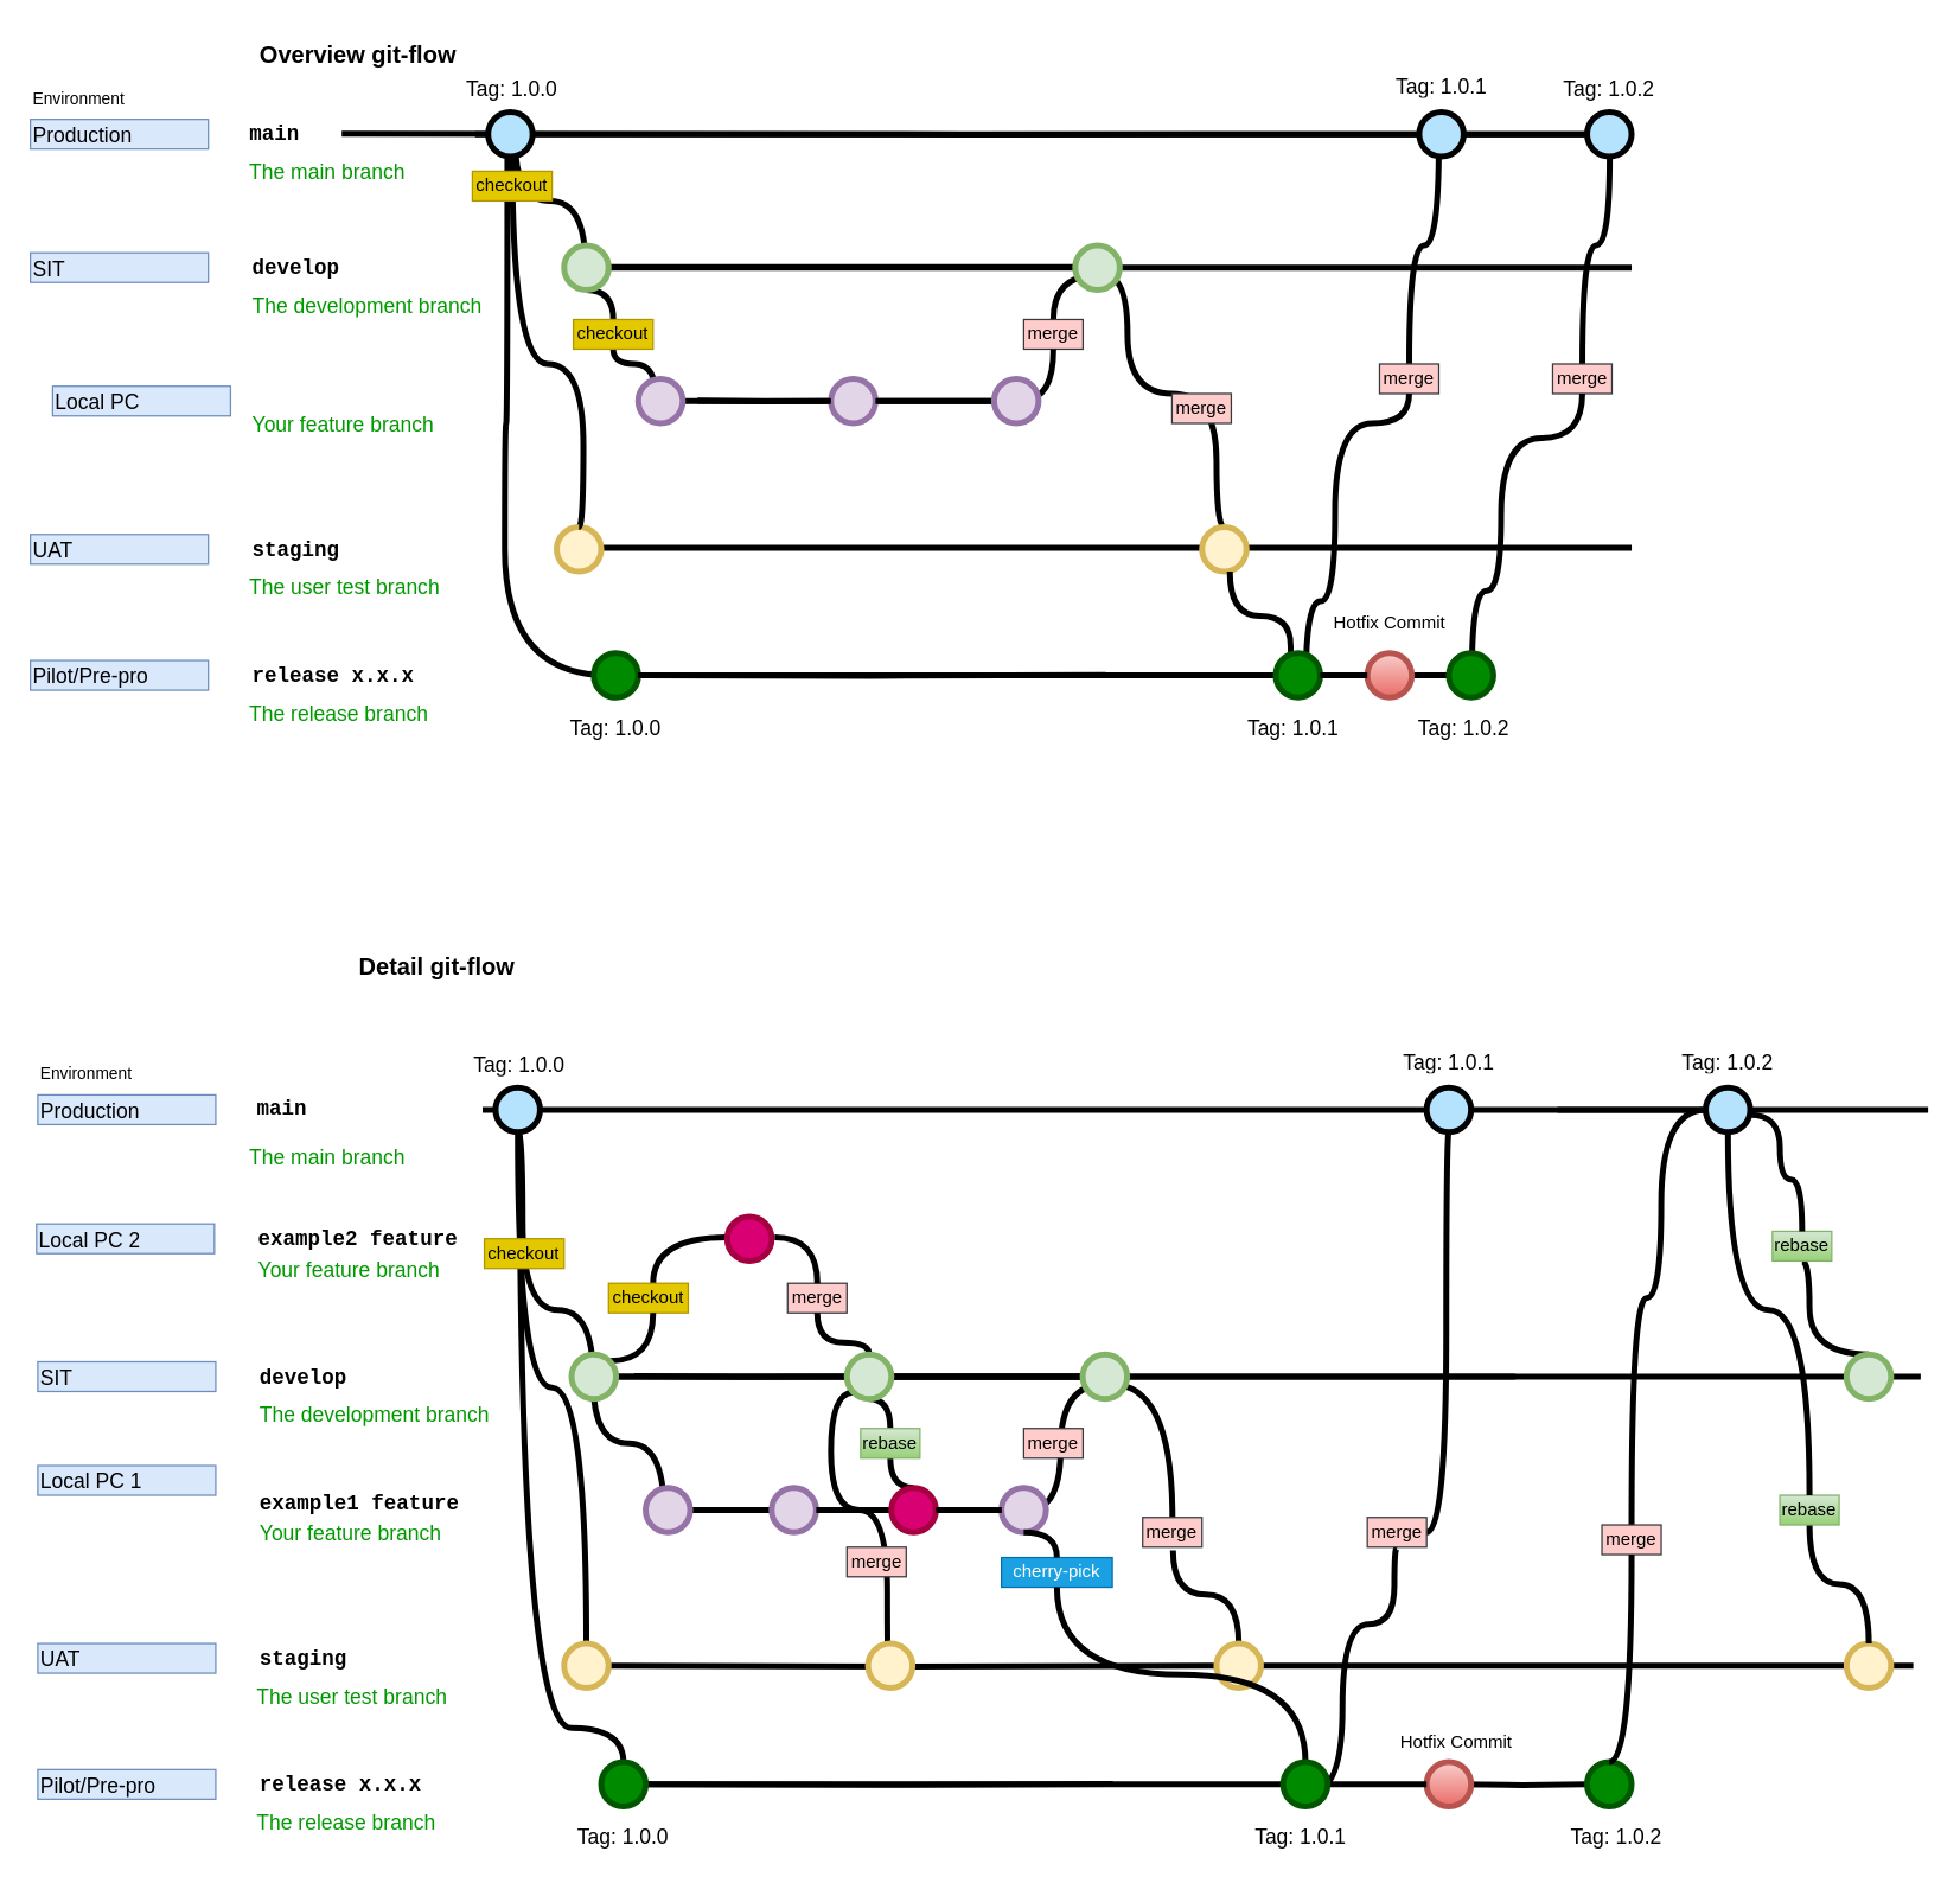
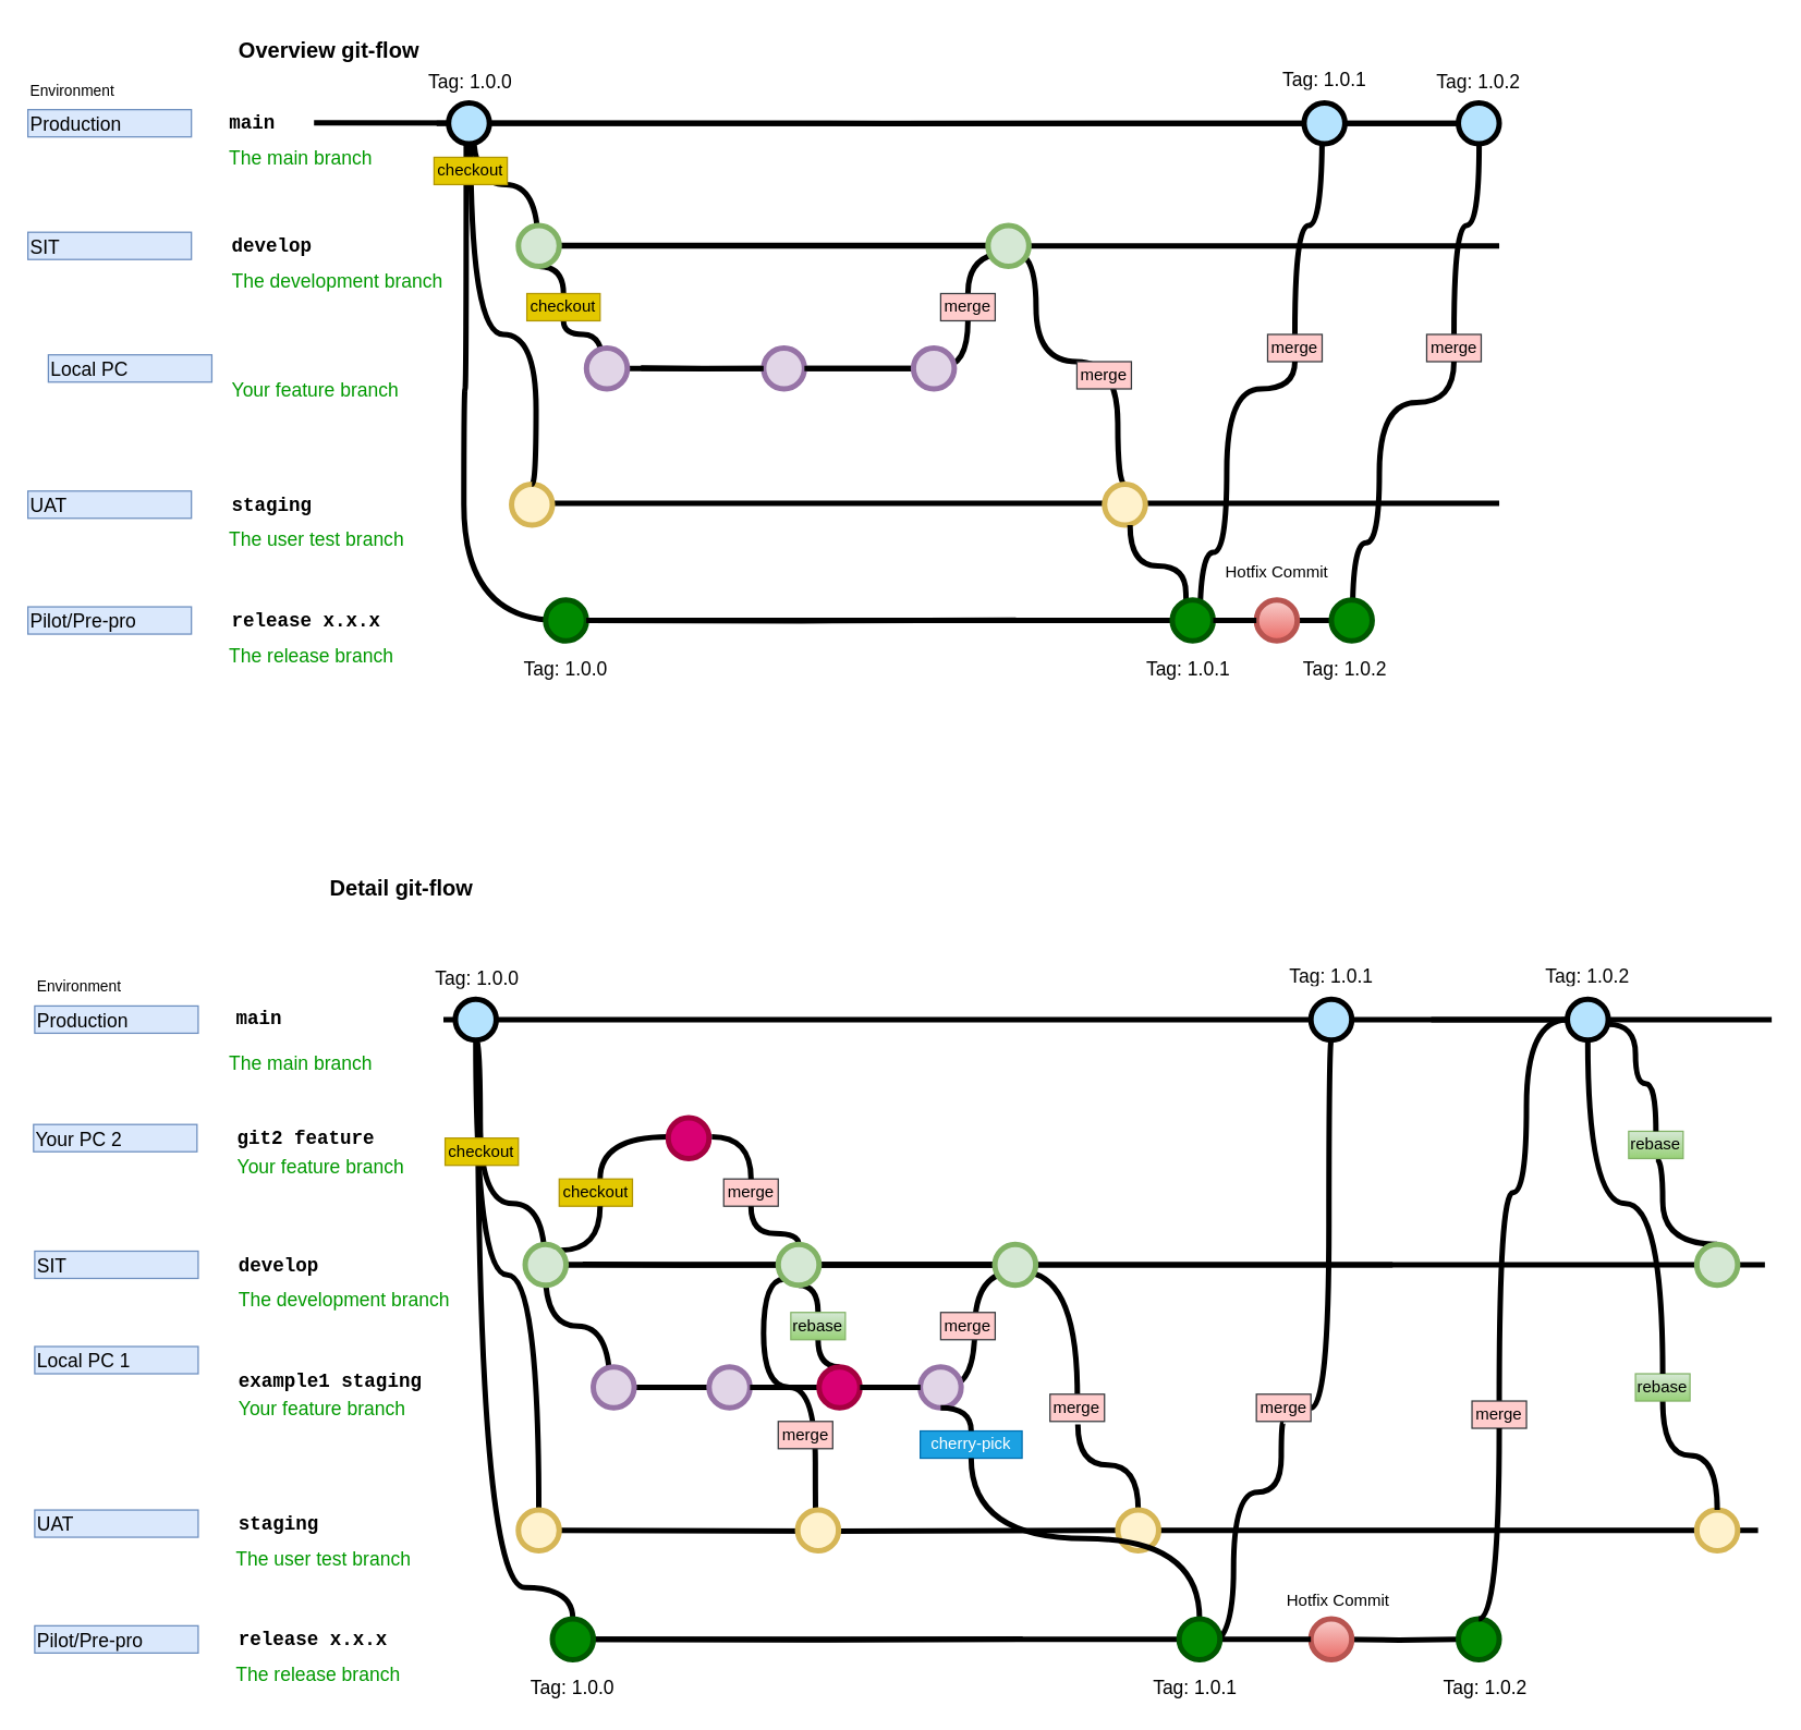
- <mxCell id="97" value="Local PC 2" style="text;html=1;strokeColor=#6c8ebf;fillColor=#dae8fc;align=left;verticalAlign=middle;whiteSpace=wrap;overflow=hidden;fontSize=14;fontStyle=0;" parent="1" vertex="1"><mxGeometry x="24.13" y="825" width="120" height="20" as="geometry" /></mxCell>
+ <mxCell id="97" value="Your PC 2" style="text;html=1;strokeColor=#6c8ebf;fillColor=#dae8fc;align=left;verticalAlign=middle;whiteSpace=wrap;overflow=hidden;fontSize=14;fontStyle=0;" parent="1" vertex="1"><mxGeometry x="24.13" y="825" width="120" height="20" as="geometry" /></mxCell>
- <mxCell id="98" value="example2 feature" style="text;html=1;strokeColor=none;fillColor=none;align=left;verticalAlign=middle;whiteSpace=wrap;overflow=hidden;fontSize=14;fontStyle=1;fontFamily=Courier New;" parent="1" vertex="1"><mxGeometry x="172.13" y="825" width="170" height="20" as="geometry" /></mxCell>
+ <mxCell id="98" value="git2 feature" style="text;html=1;strokeColor=none;fillColor=none;align=left;verticalAlign=middle;whiteSpace=wrap;overflow=hidden;fontSize=14;fontStyle=1;fontFamily=Courier New;" parent="1" vertex="1"><mxGeometry x="172.13" y="825" width="170" height="20" as="geometry" /></mxCell>
- <mxCell id="66" value="example1 feature" style="text;html=1;strokeColor=none;fillColor=none;align=left;verticalAlign=middle;whiteSpace=wrap;overflow=hidden;fontSize=14;fontStyle=1;fontFamily=Courier New;" parent="1" vertex="1"><mxGeometry x="173" y="1003" width="170" height="20" as="geometry" /></mxCell>
+ <mxCell id="66" value="example1 staging" style="text;html=1;strokeColor=none;fillColor=none;align=left;verticalAlign=middle;whiteSpace=wrap;overflow=hidden;fontSize=14;fontStyle=1;fontFamily=Courier New;" parent="1" vertex="1"><mxGeometry x="173" y="1003" width="170" height="20" as="geometry" /></mxCell>
